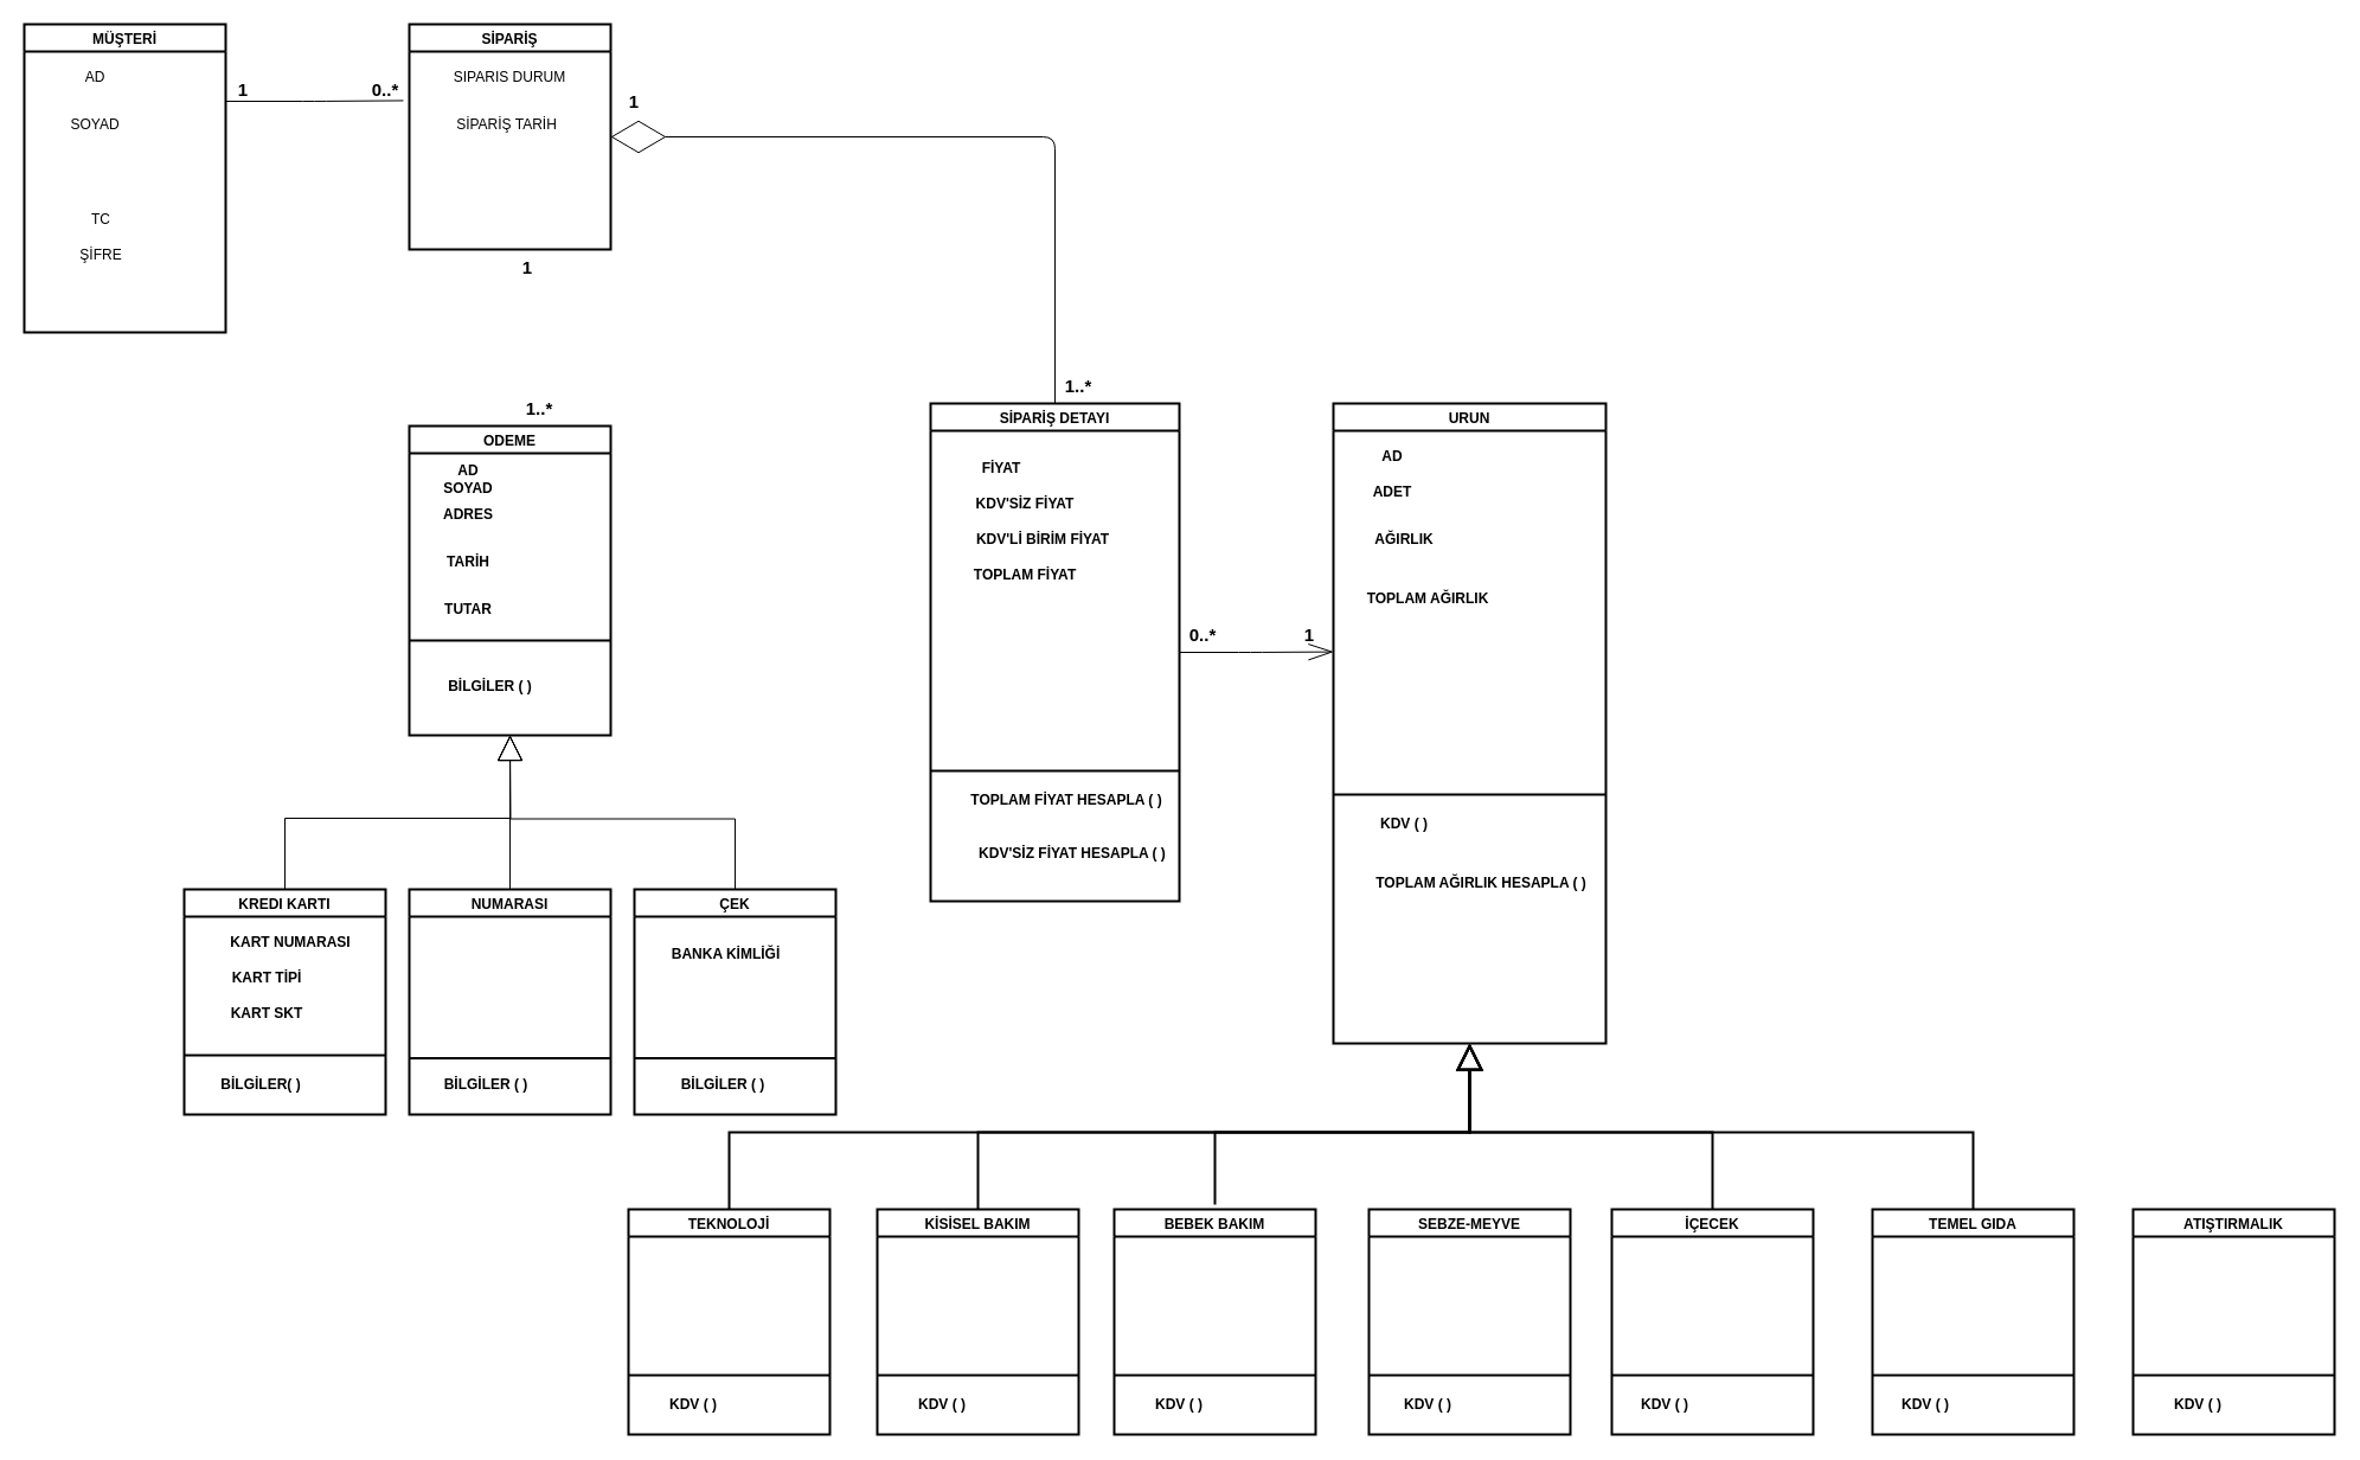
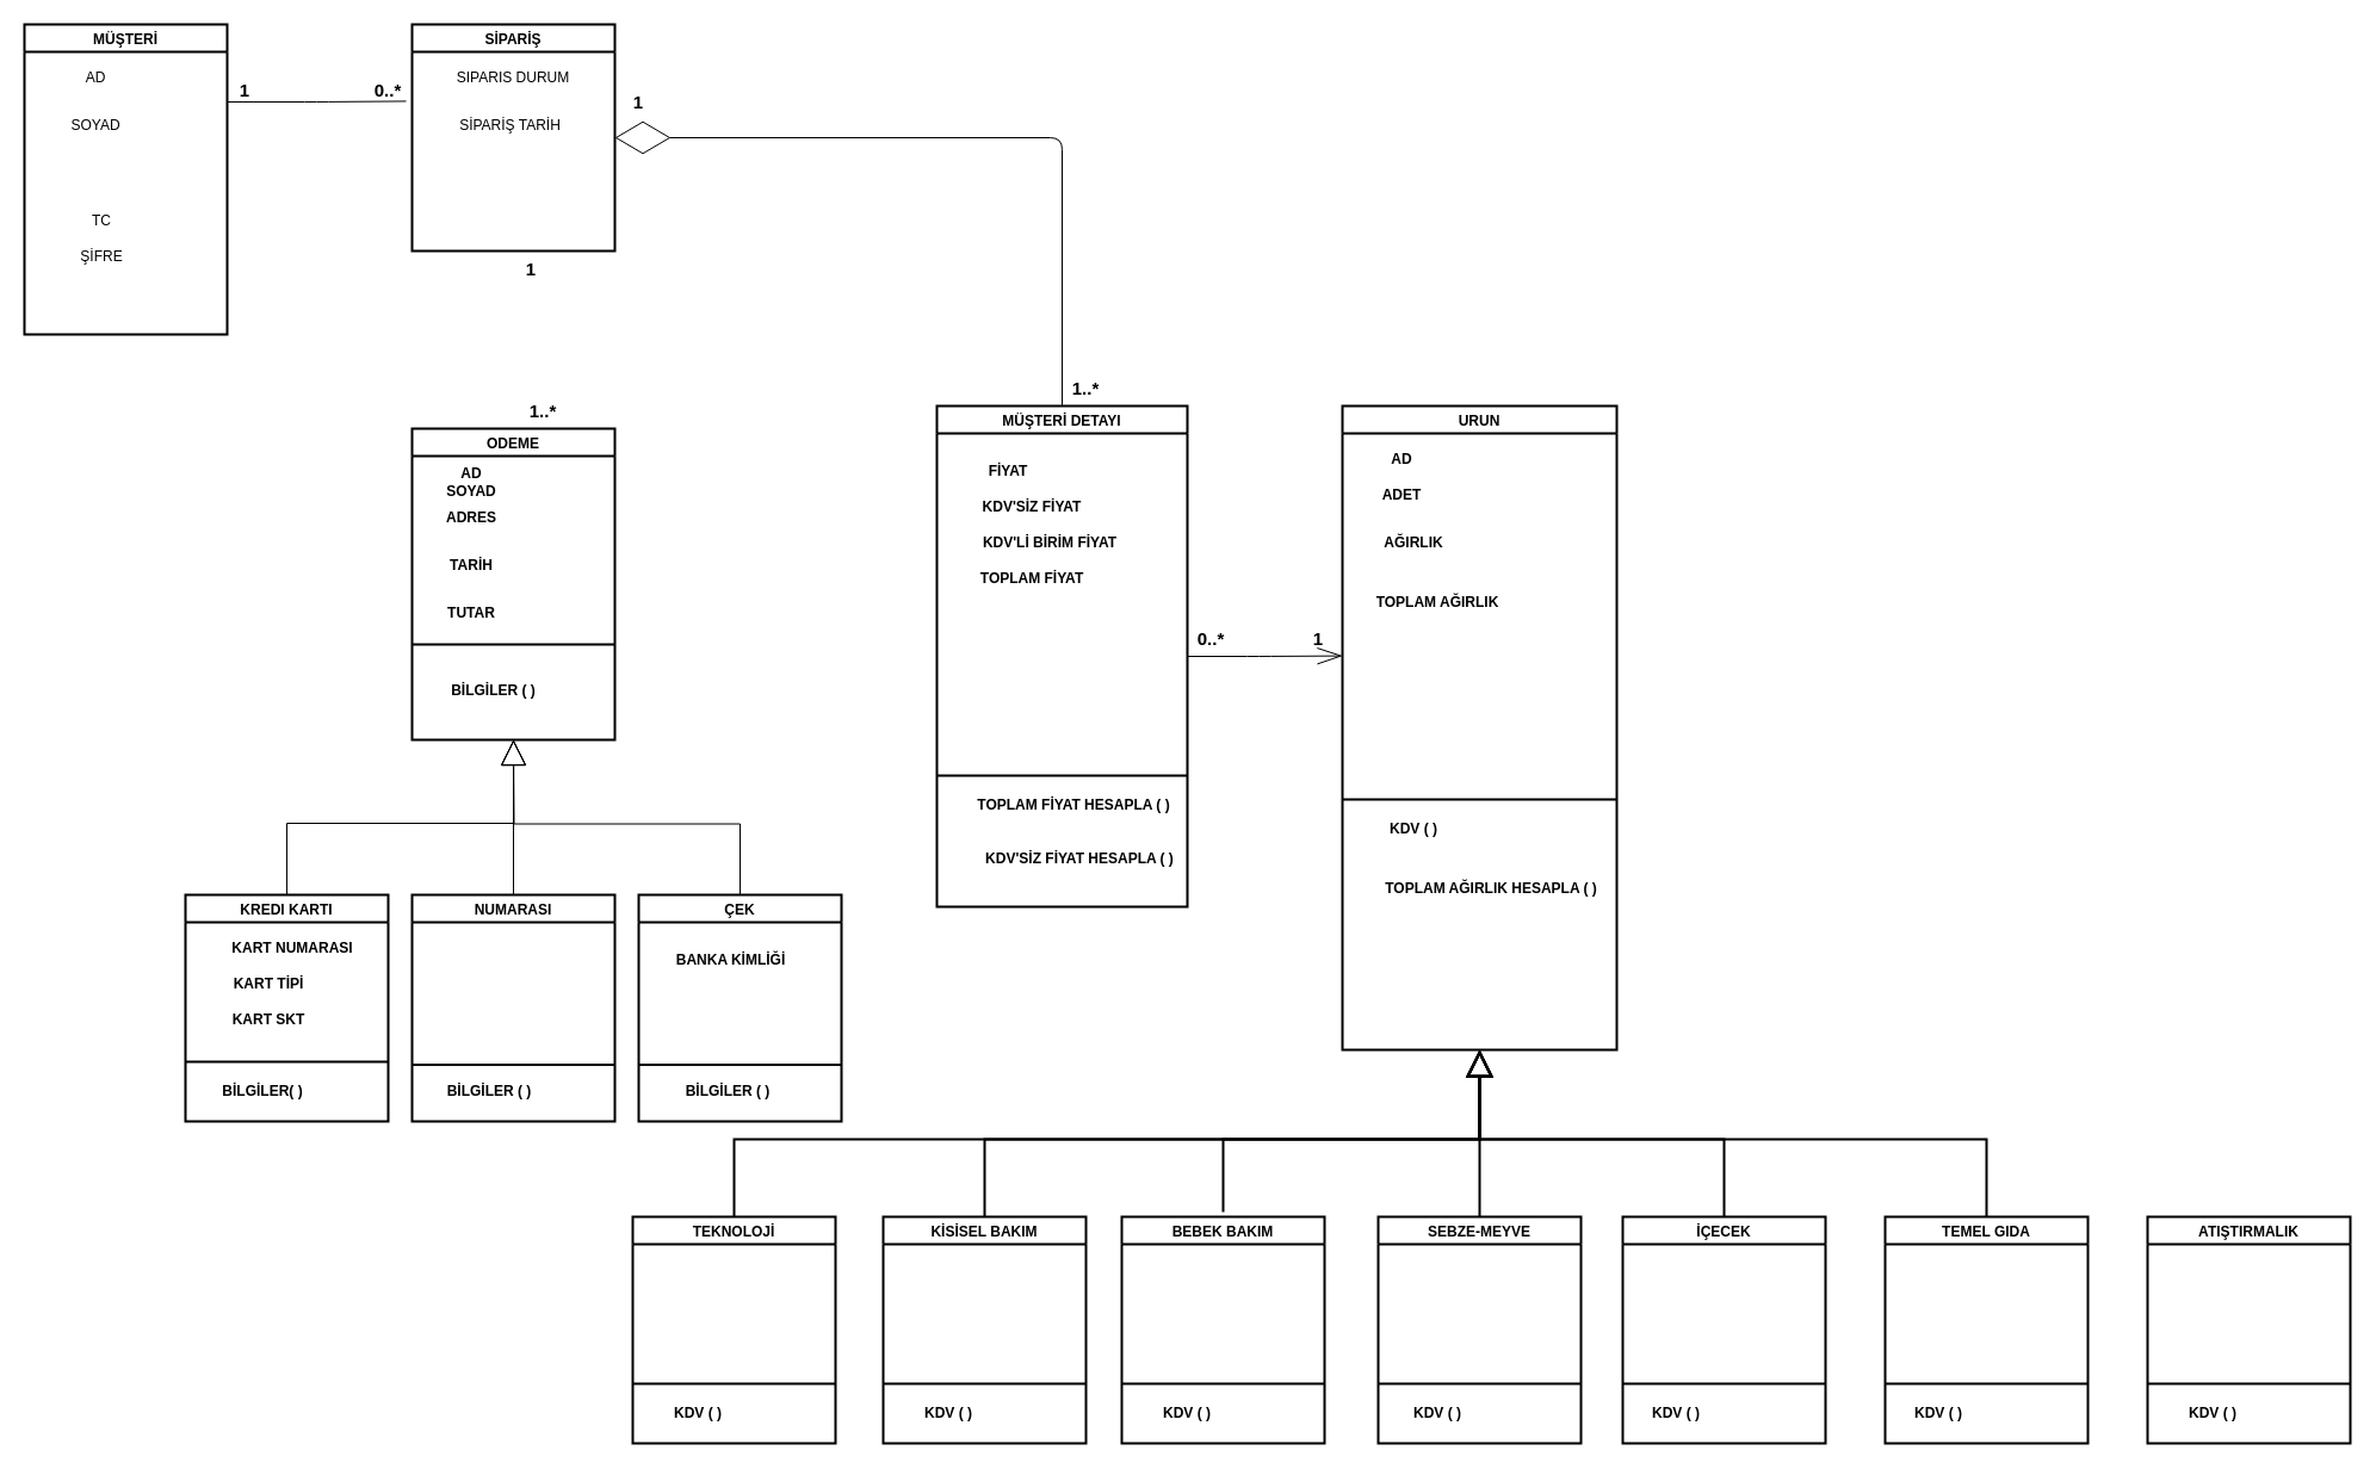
- <mxCell id="103" value="SİPARİŞ DETAYI" style="swimlane;fontStyle=1;verticalAlign=middle;strokeWidth=2;" parent="1" vertex="1"><mxGeometry x="785" y="340" width="210" height="420" as="geometry" /></mxCell>
+ <mxCell id="103" value="MÜŞTERİ DETAYI" style="swimlane;fontStyle=1;verticalAlign=middle;strokeWidth=2;" parent="1" vertex="1"><mxGeometry x="785" y="340" width="210" height="420" as="geometry" /></mxCell>
+ <mxCell id="8" style="edgeStyle=orthogonalEdgeStyle;rounded=0;jumpStyle=none;orthogonalLoop=1;jettySize=auto;html=1;exitX=0.5;exitY=1;exitDx=0;exitDy=0;entryX=0.5;entryY=0;entryDx=0;entryDy=0;labelBorderColor=default;fontSize=12;startArrow=block;startFill=0;endArrow=none;endFill=0;startSize=18;endSize=24;sourcePerimeterSpacing=2;targetPerimeterSpacing=4;strokeWidth=2;" parent="1" source="13" target="67" edge="1"><mxGeometry relative="1" as="geometry" /></mxCell>
